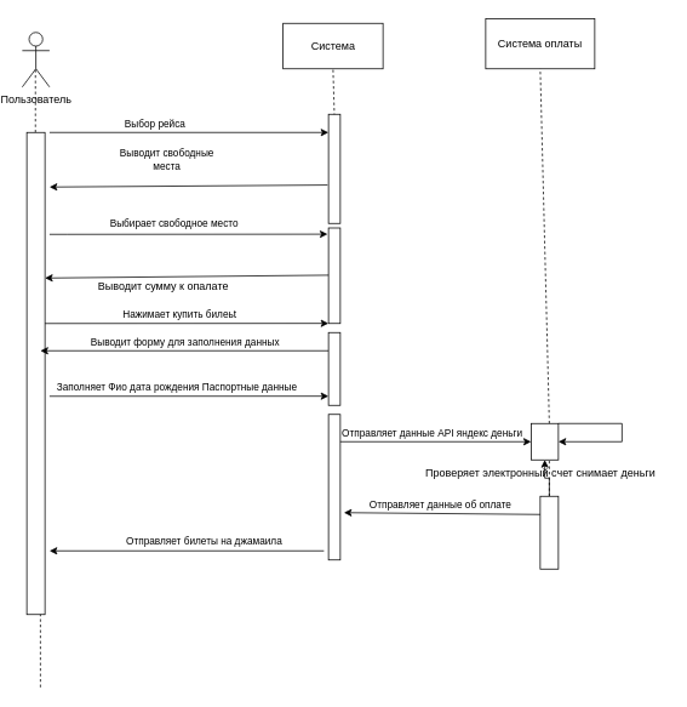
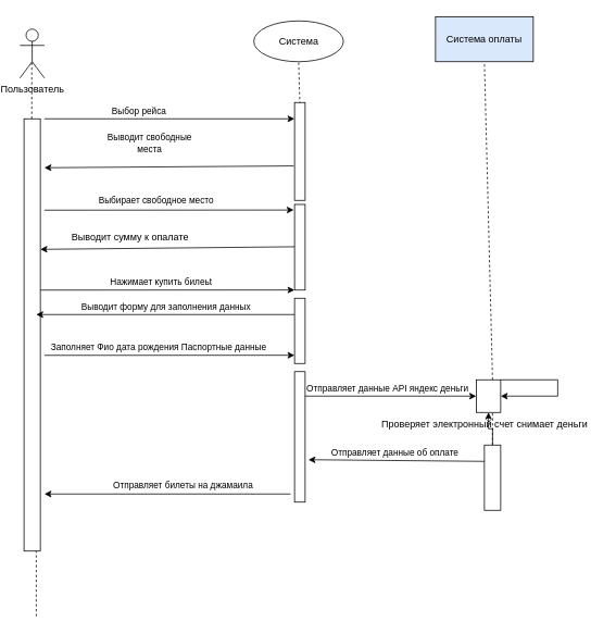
- <mxCell id="29" value="Система оплаты" style="rounded=0;whiteSpace=wrap;html=1;" parent="1" vertex="1"><mxGeometry x="530" y="20" width="120" height="55" as="geometry" /></mxCell>
+ <mxCell id="29" value="Система оплаты" style="rounded=0;whiteSpace=wrap;html=1;fillColor=#dae8fc;" parent="1" vertex="1"><mxGeometry x="530" y="20" width="120" height="55" as="geometry" /></mxCell>
- <mxCell id="8" value="Система&lt;br&gt;" style="html=1;" parent="1" vertex="1"><mxGeometry x="307" y="25" width="110" height="50" as="geometry" /></mxCell>
+ <mxCell id="8" value="Система&lt;br&gt;" style="ellipse;html=1;" parent="1" vertex="1"><mxGeometry x="307" y="25" width="110" height="50" as="geometry" /></mxCell>
- <mxCell id="17" value="Выводит сумму к опалате" style="text;html=1;align=center;verticalAlign=middle;resizable=0;points=[];autosize=1;strokeColor=none;fillColor=none;" parent="1" vertex="1"><mxGeometry x="90" y="300" width="170" height="30" as="geometry" /></mxCell>
+ <mxCell id="17" value="Выводит сумму к опалате" style="text;html=1;align=center;verticalAlign=middle;resizable=0;points=[];autosize=1;strokeColor=none;fillColor=none;" parent="1" vertex="1"><mxGeometry x="70" y="275" width="170" height="30" as="geometry" /></mxCell>
